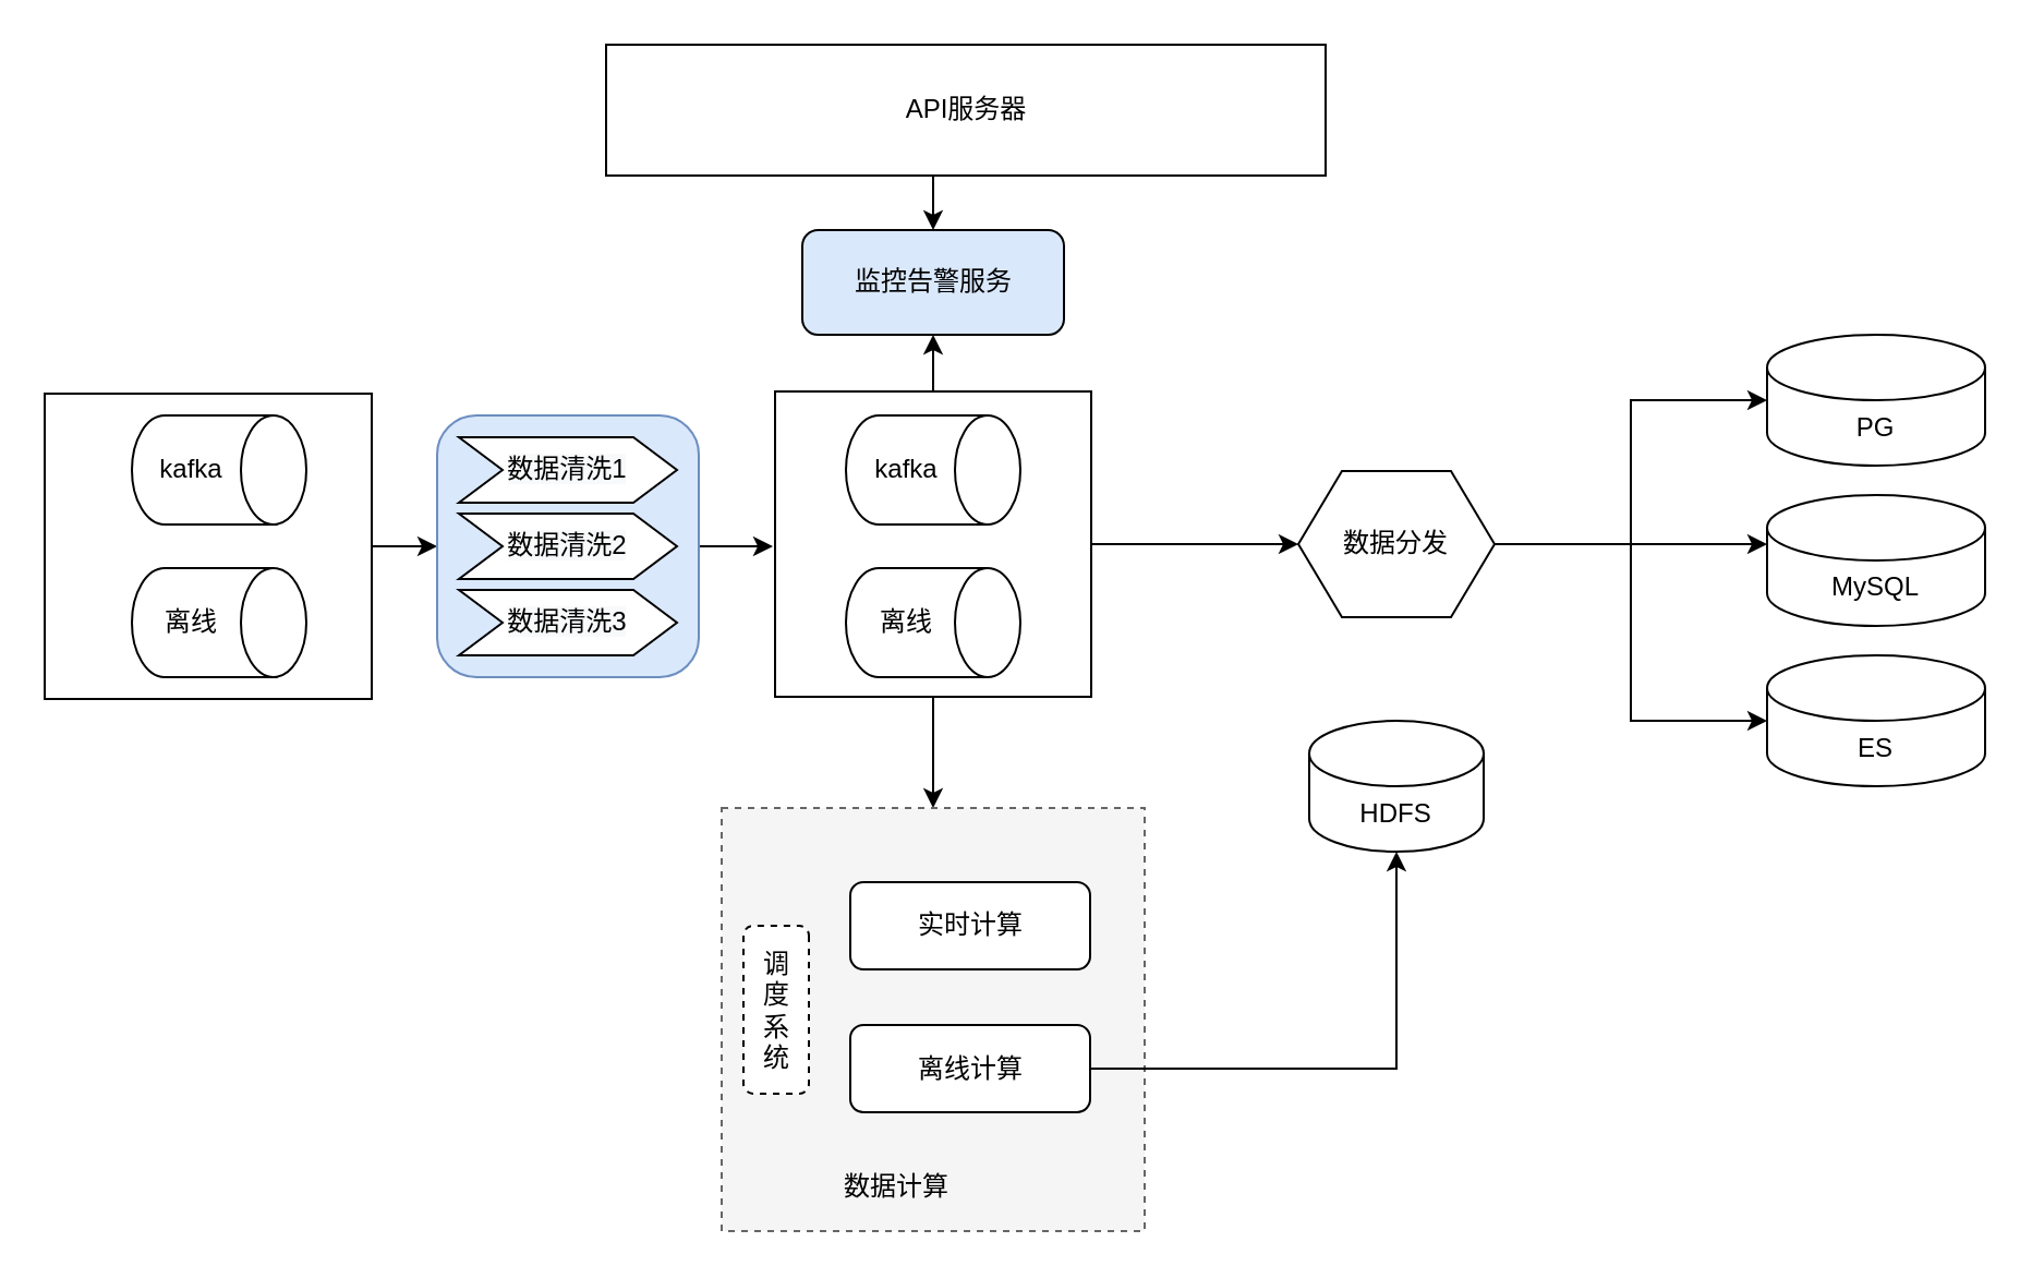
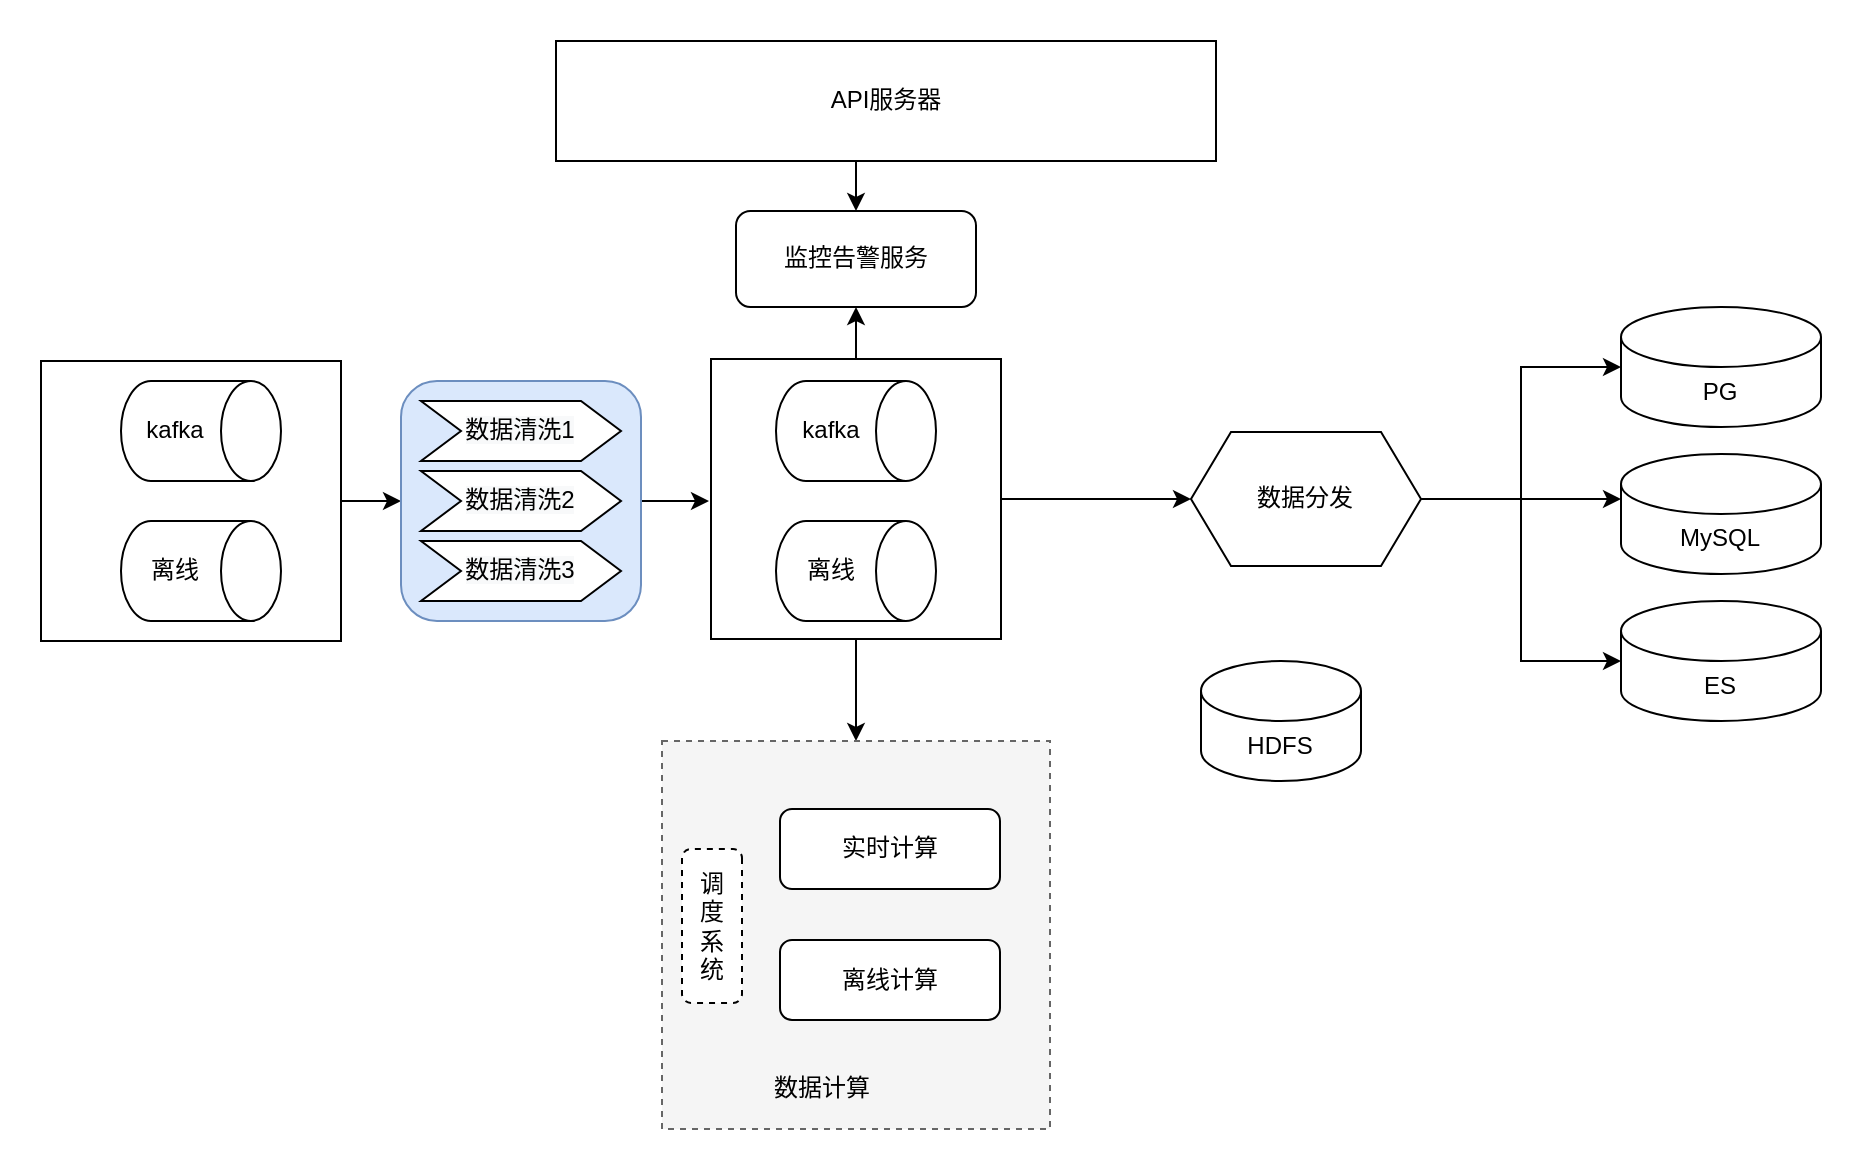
- <mxCell id="7" value="监控告警服务" style="rounded=1;whiteSpace=wrap;html=1;fillColor=#dae8fc;" vertex="1" parent="1"><mxGeometry x="367.5" y="105" width="120" height="48" as="geometry" /></mxCell>
+ <mxCell id="7" value="监控告警服务" style="rounded=1;whiteSpace=wrap;html=1;" vertex="1" parent="1"><mxGeometry x="367.5" y="105" width="120" height="48" as="geometry" /></mxCell>
- <mxCell id="29" value="数据分发" style="shape=hexagon;perimeter=hexagonPerimeter2;whiteSpace=wrap;html=1;fixedSize=1;" vertex="1" parent="1"><mxGeometry x="595" y="215.5" width="90" height="67" as="geometry" /></mxCell>
+ <mxCell id="29" value="数据分发" style="shape=hexagon;perimeter=hexagonPerimeter2;whiteSpace=wrap;html=1;fixedSize=1;" vertex="1" parent="1"><mxGeometry x="595" y="215.5" width="115" height="67" as="geometry" /></mxCell>
- <mxCell id="23" style="edgeStyle=orthogonalEdgeStyle;rounded=0;orthogonalLoop=1;jettySize=auto;html=1;exitX=1;exitY=0.5;exitDx=0;exitDy=0;" edge="1" parent="1" source="24" target="30"><mxGeometry relative="1" as="geometry" /></mxCell>
